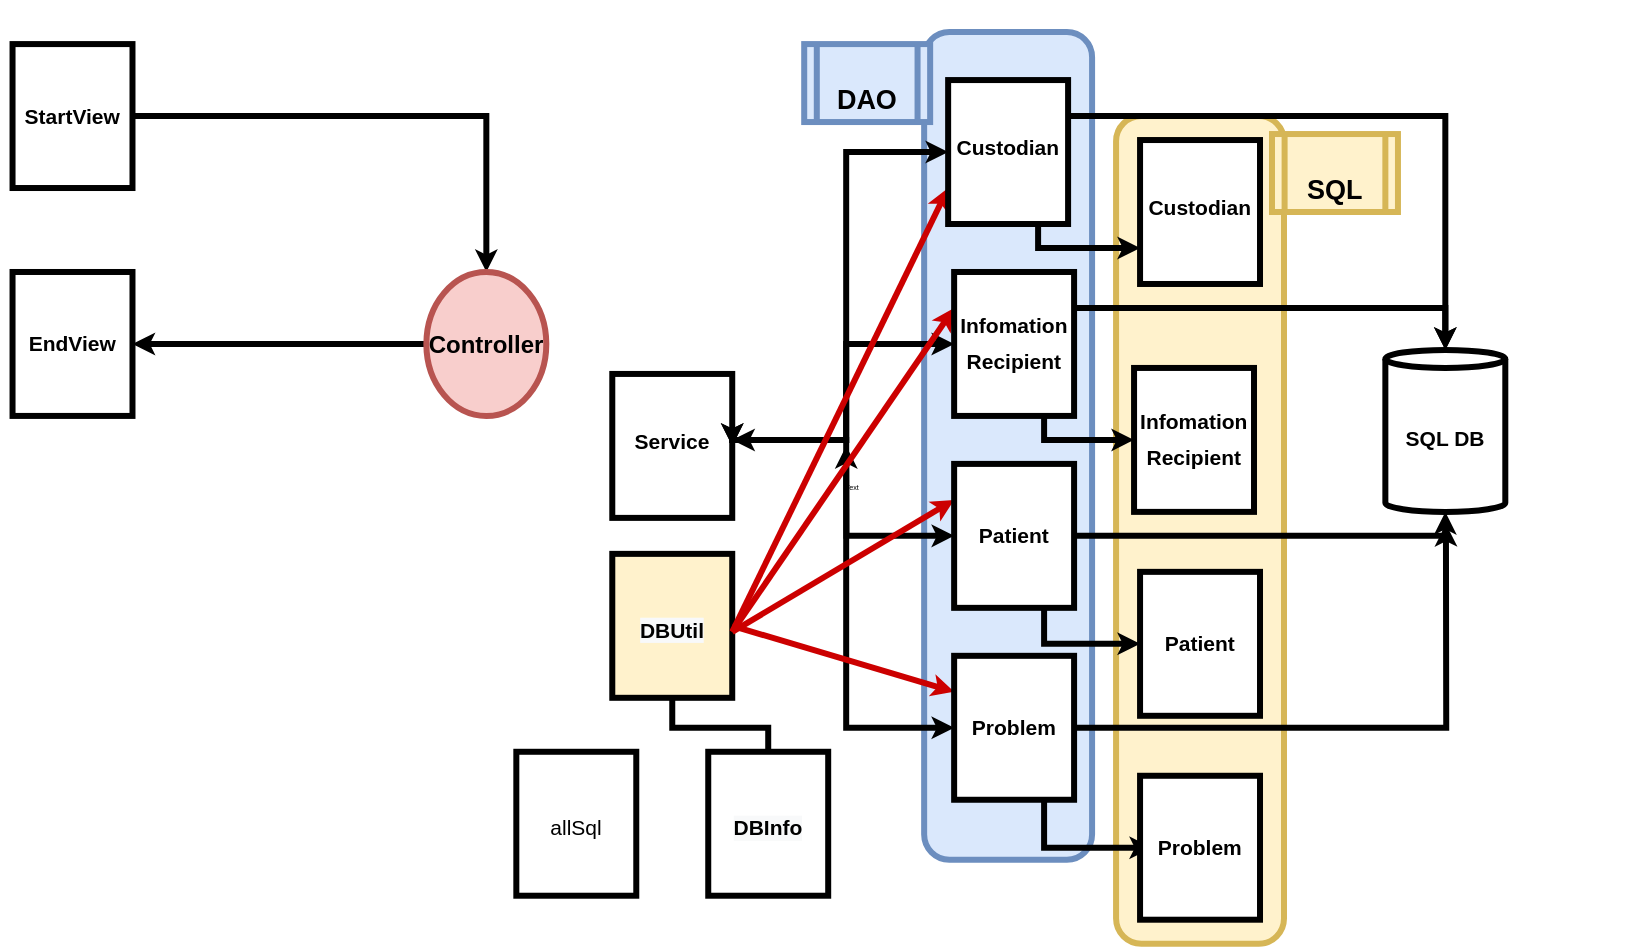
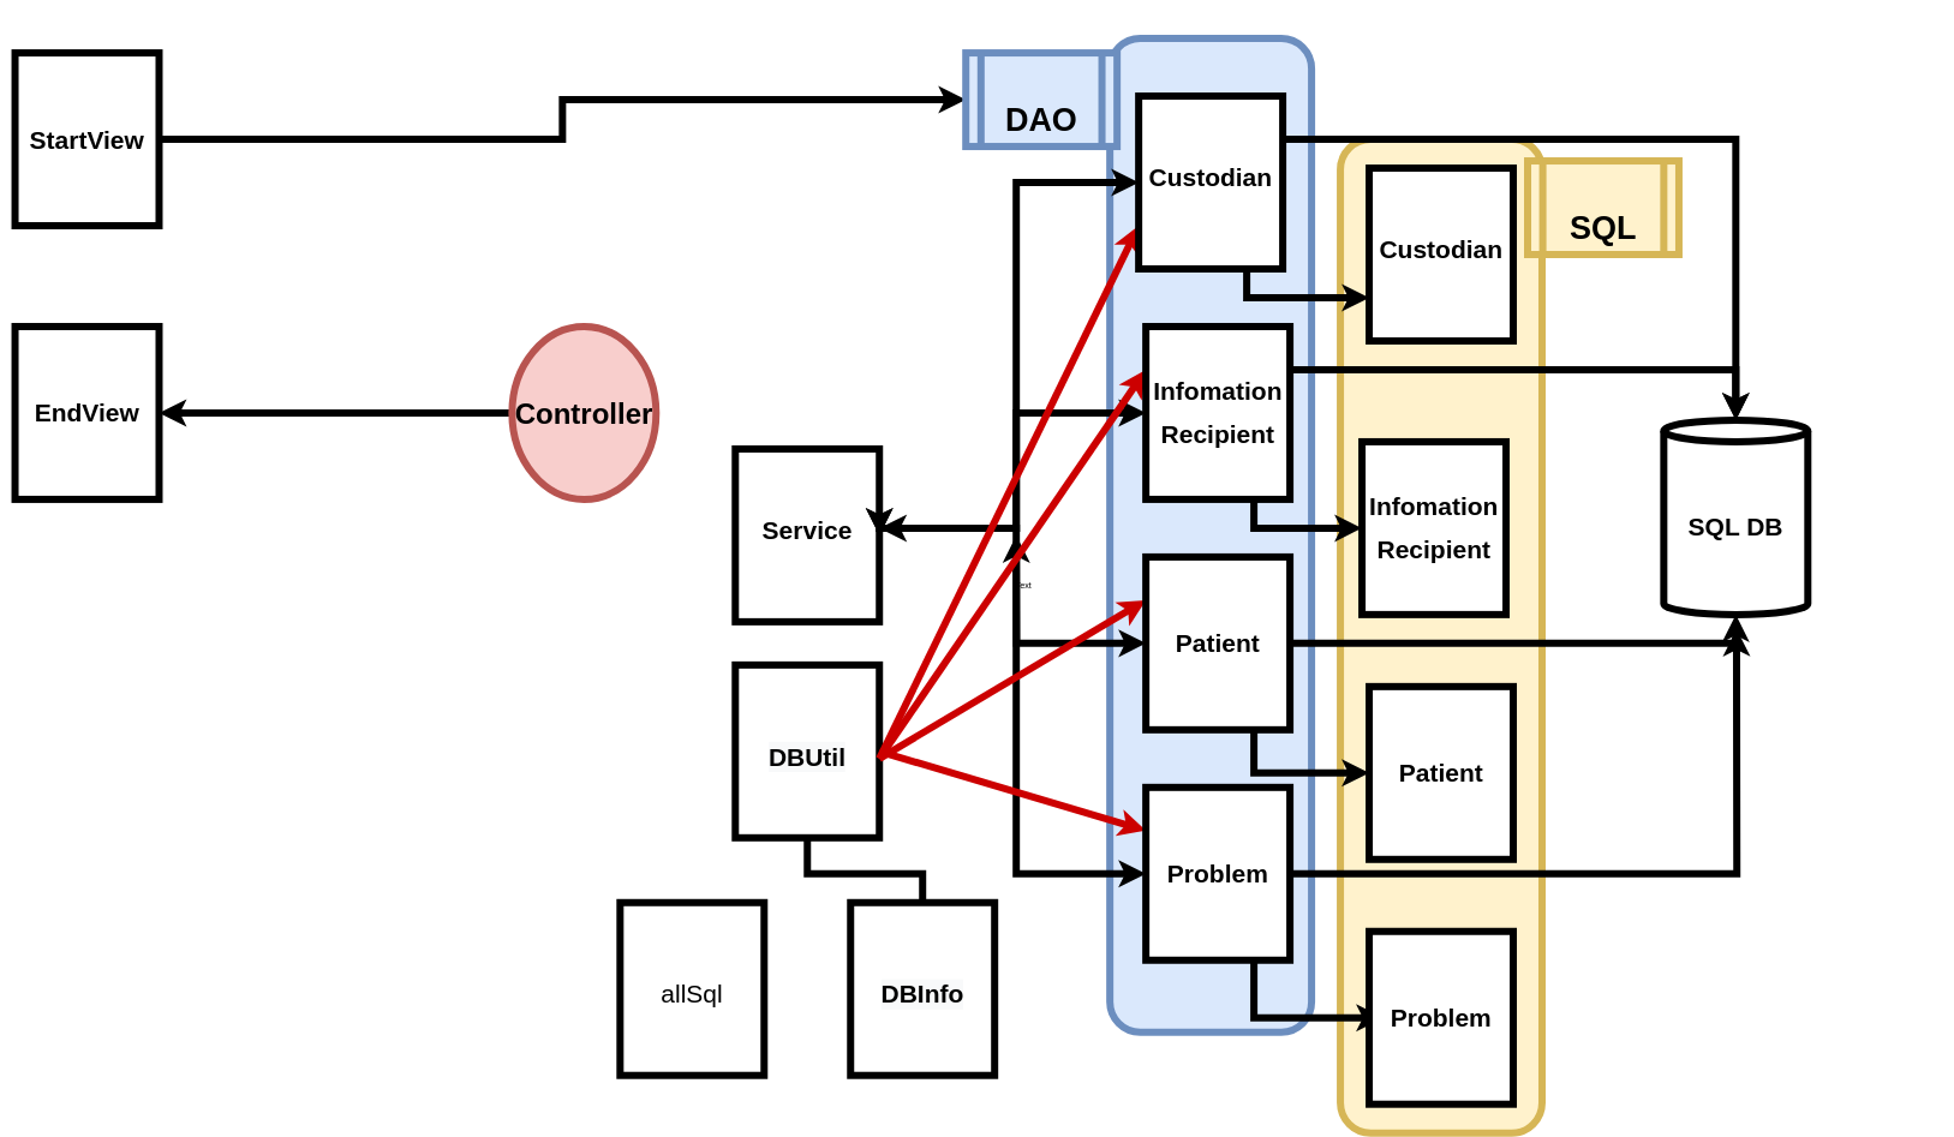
- <mxCell id="4" style="edgeStyle=orthogonalEdgeStyle;rounded=0;orthogonalLoop=1;jettySize=auto;html=1;exitX=1;exitY=0.5;exitDx=0;exitDy=0;entryX=0.5;entryY=0;entryDx=0;entryDy=0;strokeWidth=10;" edge="1" parent="1" source="5" target="10"><mxGeometry relative="1" as="geometry" /></mxCell>
+ <mxCell id="4" style="edgeStyle=orthogonalEdgeStyle;rounded=0;orthogonalLoop=1;jettySize=auto;html=1;exitX=1;exitY=0.5;exitDx=0;exitDy=0;strokeWidth=10;" edge="1" parent="1" source="5" target="42"><mxGeometry relative="1" as="geometry" /></mxCell>
- <mxCell id="11" value="&lt;br&gt;&lt;br&gt;&lt;h1 style=&quot;color: rgb(0 , 0 , 0) ; font-family: &amp;#34;helvetica&amp;#34; ; font-style: normal ; letter-spacing: normal ; text-align: center ; text-indent: 0px ; text-transform: none ; word-spacing: 0px ; background-color: rgb(248 , 249 , 250)&quot;&gt;&lt;font style=&quot;font-size: 35px&quot;&gt;DBUtil&lt;/font&gt;&lt;/h1&gt;&lt;br&gt;" style="rounded=0;whiteSpace=wrap;html=1;strokeWidth=10;fillColor=#fff2cc;" vertex="1" parent="1"><mxGeometry x="1020" y="870" width="200" height="240" as="geometry" /></mxCell>
+ <mxCell id="11" value="&lt;br&gt;&lt;br&gt;&lt;h1 style=&quot;color: rgb(0 , 0 , 0) ; font-family: &amp;#34;helvetica&amp;#34; ; font-style: normal ; letter-spacing: normal ; text-align: center ; text-indent: 0px ; text-transform: none ; word-spacing: 0px ; background-color: rgb(248 , 249 , 250)&quot;&gt;&lt;font style=&quot;font-size: 35px&quot;&gt;DBUtil&lt;/font&gt;&lt;/h1&gt;&lt;br&gt;" style="rounded=0;whiteSpace=wrap;html=1;strokeWidth=10;" vertex="1" parent="1"><mxGeometry x="1020" y="870" width="200" height="240" as="geometry" /></mxCell>
